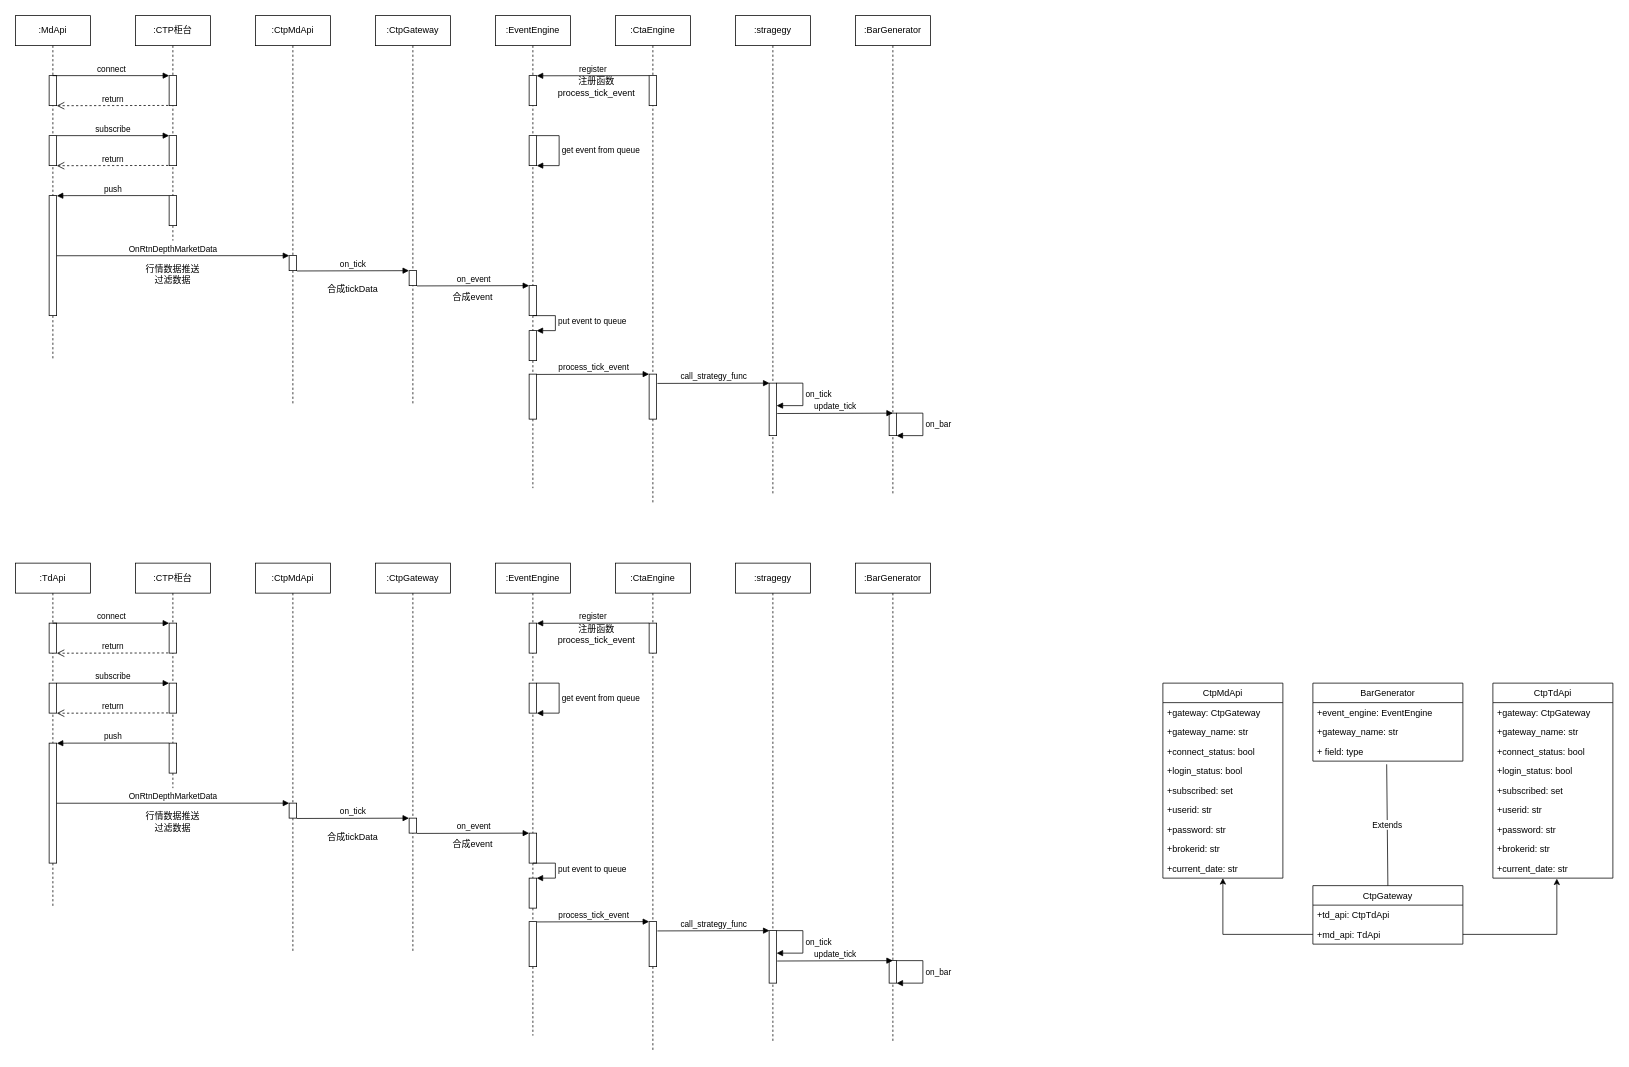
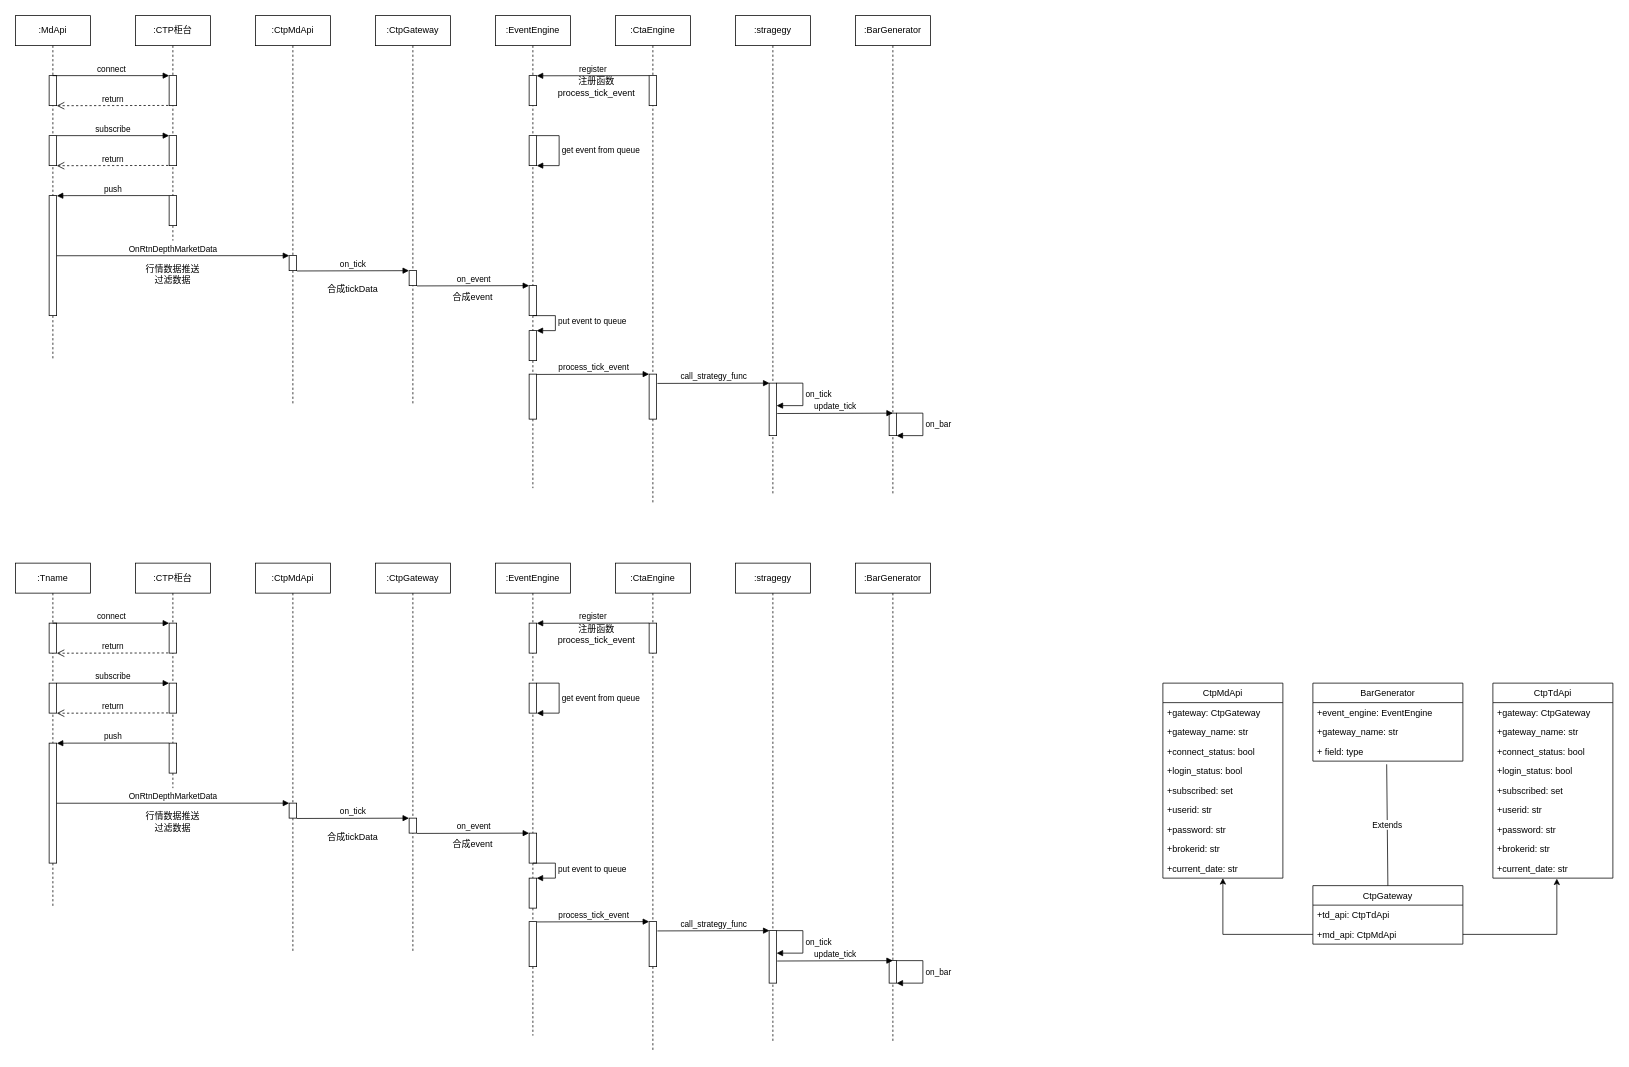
- <mxCell id="82" value=":T&lt;span style=&quot;&quot;&gt;dApi&lt;/span&gt;" style="shape=umlLifeline;perimeter=lifelinePerimeter;whiteSpace=wrap;html=1;container=1;collapsible=0;recursiveResize=0;outlineConnect=0;" vertex="1" parent="1"><mxGeometry x="20" y="750" width="100" height="460" as="geometry" /></mxCell>
+ <mxCell id="82" value=":T&lt;span style=&quot;&quot;&gt;name&lt;/span&gt;" style="shape=umlLifeline;perimeter=lifelinePerimeter;whiteSpace=wrap;html=1;container=1;collapsible=0;recursiveResize=0;outlineConnect=0;" vertex="1" parent="1"><mxGeometry x="20" y="750" width="100" height="460" as="geometry" /></mxCell>
- <mxCell id="9" value="+md_api: TdApi" style="text;strokeColor=none;fillColor=none;align=left;verticalAlign=top;spacingLeft=4;spacingRight=4;overflow=hidden;rotatable=0;points=[[0,0.5],[1,0.5]];portConstraint=eastwest;" parent="7" vertex="1"><mxGeometry y="52" width="200" height="26" as="geometry" /></mxCell>
+ <mxCell id="9" value="+md_api: CtpMdApi" style="text;strokeColor=none;fillColor=none;align=left;verticalAlign=top;spacingLeft=4;spacingRight=4;overflow=hidden;rotatable=0;points=[[0,0.5],[1,0.5]];portConstraint=eastwest;" parent="7" vertex="1"><mxGeometry y="52" width="200" height="26" as="geometry" /></mxCell>
